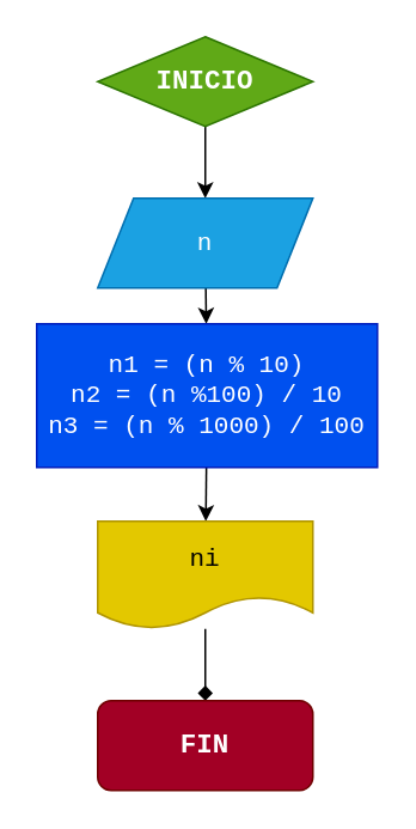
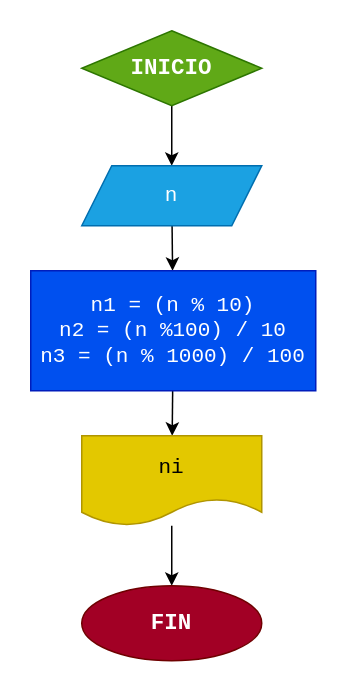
- <mxCell id="5" value="n" style="shape=parallelogram;perimeter=parallelogramPerimeter;whiteSpace=wrap;html=1;fixedSize=1;fontFamily=Courier New;fontSize=14;fillColor=#1ba1e2;fontColor=#ffffff;strokeColor=#006EAF;" vertex="1" parent="1"><mxGeometry x="54" y="110" width="120" height="50" as="geometry" /></mxCell>
+ <mxCell id="5" value="n" style="shape=parallelogram;perimeter=parallelogramPerimeter;whiteSpace=wrap;html=1;fixedSize=1;fontFamily=Courier New;fontSize=14;fillColor=#1ba1e2;fontColor=#ffffff;strokeColor=#006EAF;" vertex="1" parent="1"><mxGeometry x="54" y="110" width="120" height="40" as="geometry" /></mxCell>
- <mxCell id="8" style="edgeStyle=none;html=1;entryX=0.5;entryY=0;entryDx=0;entryDy=0;fontFamily=Courier New;fontSize=12;endArrow=diamond;" edge="1" parent="1" source="9" target="10"><mxGeometry relative="1" as="geometry" /></mxCell>
+ <mxCell id="8" style="edgeStyle=none;html=1;entryX=0.5;entryY=0;entryDx=0;entryDy=0;fontFamily=Courier New;fontSize=12;" edge="1" parent="1" source="9" target="10"><mxGeometry relative="1" as="geometry" /></mxCell>
- <mxCell id="10" value="FIN" style="whiteSpace=wrap;html=1;fontFamily=Courier New;fontSize=15;fontStyle=1;fillColor=#a20025;fontColor=#ffffff;strokeColor=#6F0000;rounded=1;" vertex="1" parent="1"><mxGeometry x="54" y="390" width="120" height="50" as="geometry" /></mxCell>
+ <mxCell id="10" value="FIN" style="ellipse;whiteSpace=wrap;html=1;fontFamily=Courier New;fontSize=15;fontStyle=1;fillColor=#a20025;fontColor=#ffffff;strokeColor=#6F0000;" vertex="1" parent="1"><mxGeometry x="54" y="390" width="120" height="50" as="geometry" /></mxCell>
